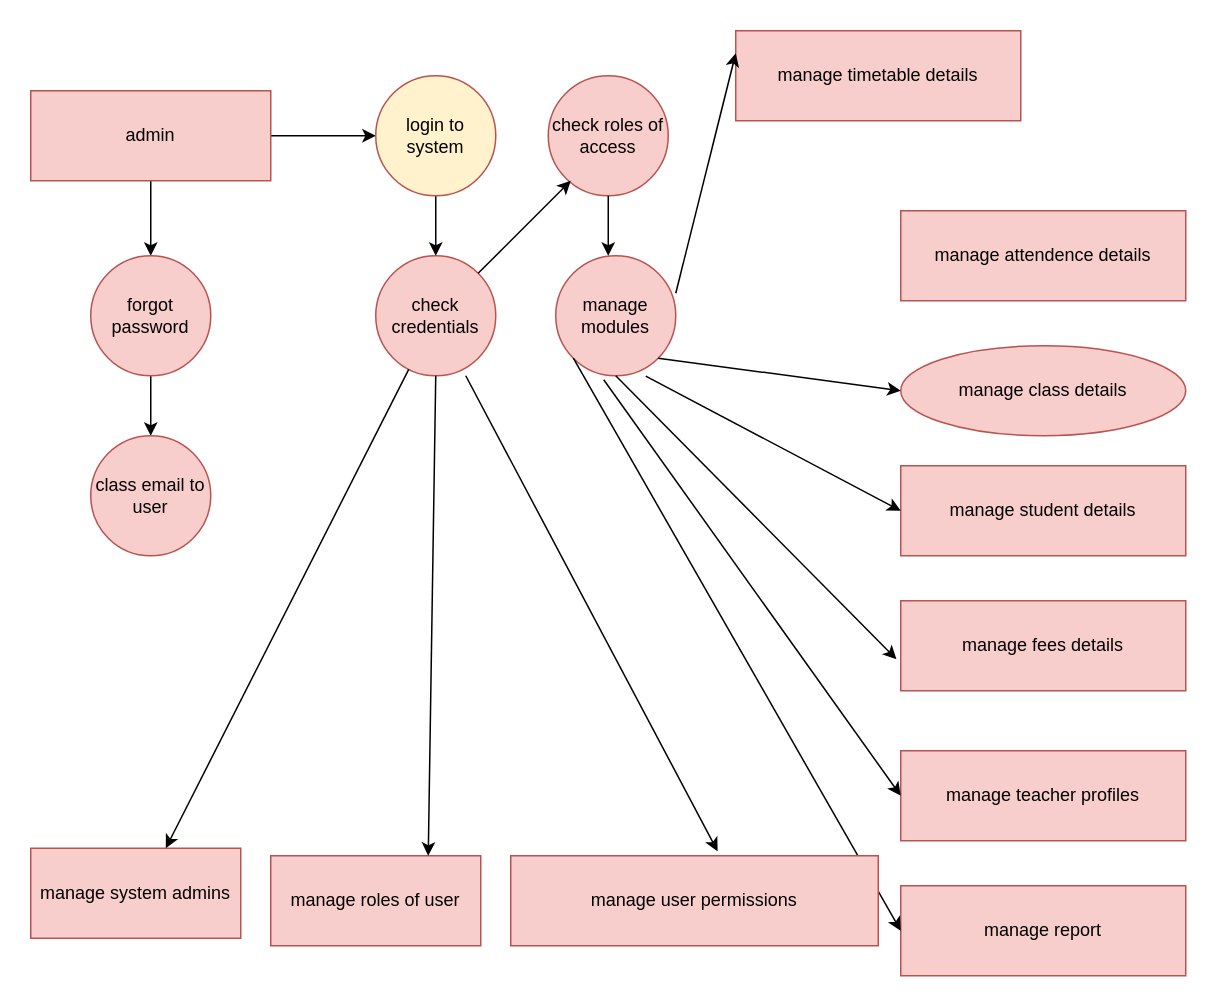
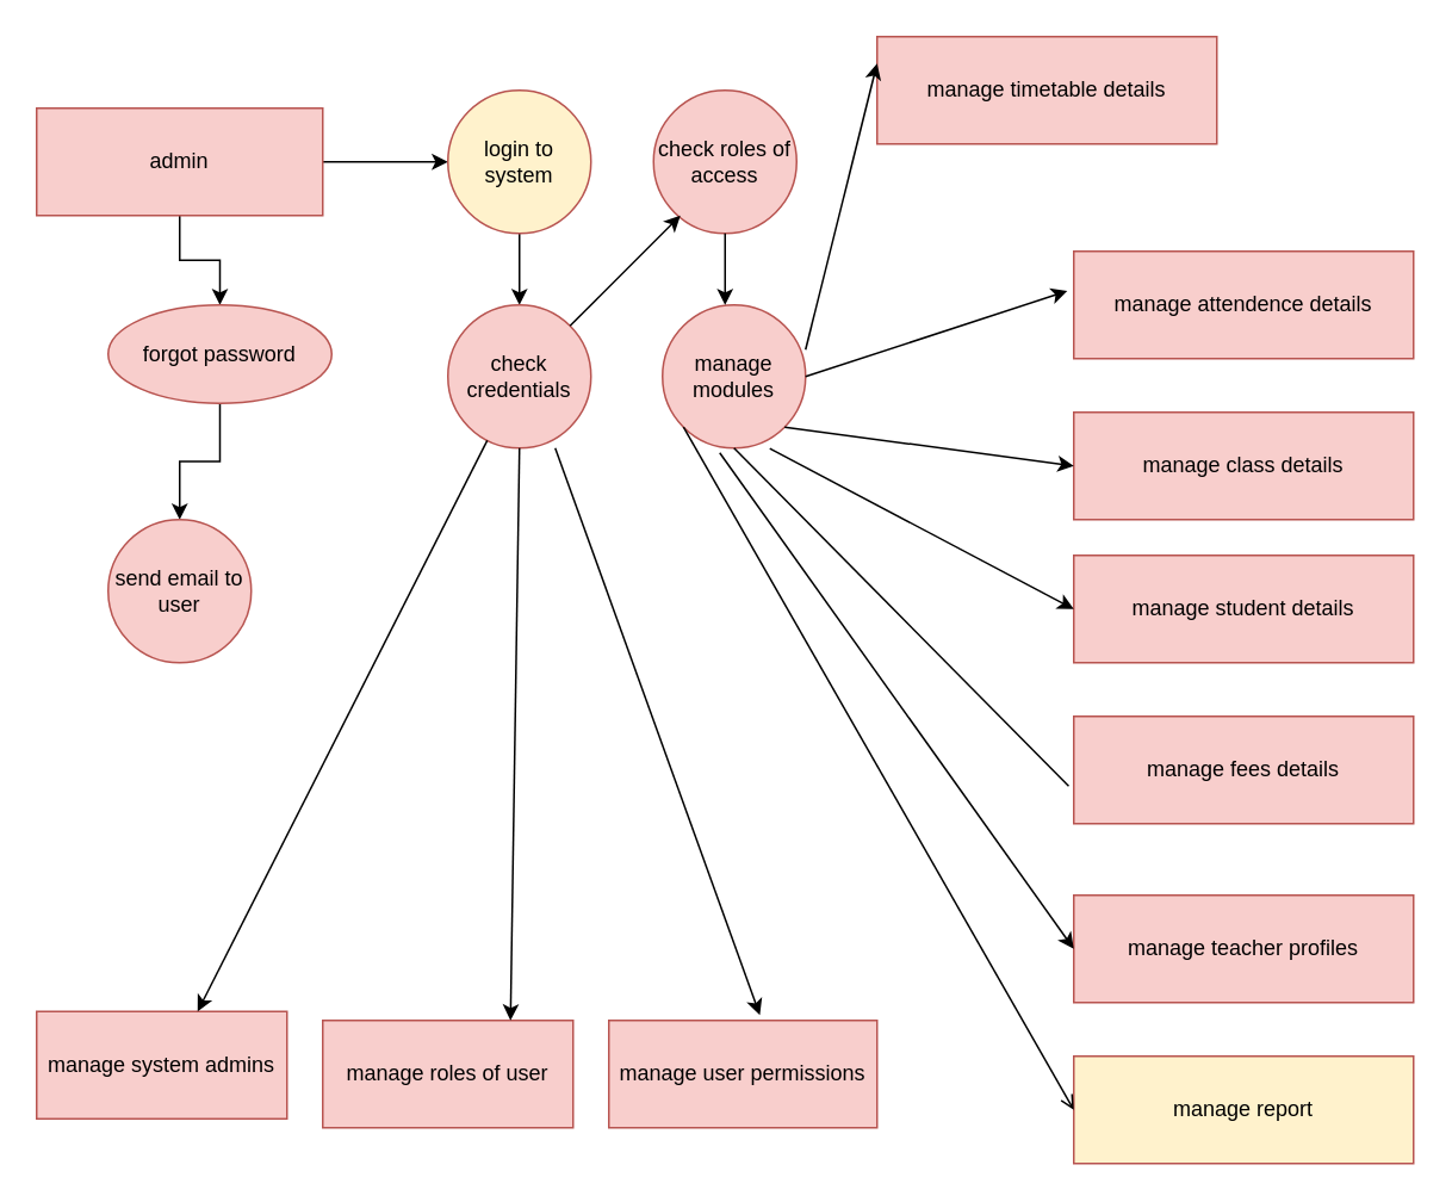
+ <mxCell id="22" value="" style="edgeStyle=none;orthogonalLoop=1;jettySize=auto;html=1;rounded=0;entryX=-0.019;entryY=0.37;entryDx=0;entryDy=0;entryPerimeter=0;exitX=1;exitY=0.5;exitDx=0;exitDy=0;" parent="1" source="11" target="14" edge="1"><mxGeometry width="100" relative="1" as="geometry"><mxPoint x="400" y="200" as="sourcePoint" /><mxPoint x="500" y="200" as="targetPoint" /><Array as="points" /></mxGeometry></mxCell>
- <mxCell id="9" value="forgot password" style="ellipse;whiteSpace=wrap;html=1;aspect=fixed;fillColor=#f8cecc;strokeColor=#b85450;" parent="1" vertex="1"><mxGeometry x="60" y="170" width="80" height="80" as="geometry" /></mxCell>
+ <mxCell id="9" value="forgot password" style="ellipse;whiteSpace=wrap;html=1;aspect=fixed;fillColor=#f8cecc;strokeColor=#b85450;" parent="1" vertex="1"><mxGeometry x="60" y="170" width="125" height="55" as="geometry" /></mxCell>
- <mxCell id="15" value="manage class details" style="ellipse;whiteSpace=wrap;html=1;fillColor=#f8cecc;strokeColor=#b85450;" parent="1" vertex="1"><mxGeometry x="600" y="230" width="190" height="60" as="geometry" /></mxCell>
+ <mxCell id="15" value="manage class details" style="rounded=0;whiteSpace=wrap;html=1;fillColor=#f8cecc;strokeColor=#b85450;" parent="1" vertex="1"><mxGeometry x="600" y="230" width="190" height="60" as="geometry" /></mxCell>
- <mxCell id="12" value="class email to user" style="ellipse;whiteSpace=wrap;html=1;aspect=fixed;fillColor=#f8cecc;strokeColor=#b85450;" parent="1" vertex="1"><mxGeometry x="60" y="290" width="80" height="80" as="geometry" /></mxCell>
+ <mxCell id="12" value="send email to user" style="ellipse;whiteSpace=wrap;html=1;aspect=fixed;fillColor=#f8cecc;strokeColor=#b85450;" parent="1" vertex="1"><mxGeometry x="60" y="290" width="80" height="80" as="geometry" /></mxCell>
- <mxCell id="26" value="" style="edgeStyle=none;orthogonalLoop=1;jettySize=auto;html=1;rounded=0;entryX=-0.015;entryY=0.65;entryDx=0;entryDy=0;entryPerimeter=0;exitX=0.5;exitY=1;exitDx=0;exitDy=0;" edge="1" parent="1" source="11" target="17"><mxGeometry width="100" relative="1" as="geometry"><mxPoint x="370" y="260" as="sourcePoint" /><mxPoint x="470" y="260" as="targetPoint" /><Array as="points" /></mxGeometry></mxCell>
+ <mxCell id="26" value="" style="edgeStyle=none;orthogonalLoop=1;jettySize=auto;html=1;rounded=0;entryX=-0.015;entryY=0.65;entryDx=0;entryDy=0;entryPerimeter=0;exitX=0.5;exitY=1;exitDx=0;exitDy=0;endArrow=none;" edge="1" parent="1" source="11" target="17"><mxGeometry width="100" relative="1" as="geometry"><mxPoint x="370" y="260" as="sourcePoint" /><mxPoint x="470" y="260" as="targetPoint" /><Array as="points" /></mxGeometry></mxCell>
- <mxCell id="31" value="manage user permissions" style="rounded=0;whiteSpace=wrap;html=1;fillColor=#f8cecc;strokeColor=#b85450;" vertex="1" parent="1"><mxGeometry x="340" y="570" width="245" height="60" as="geometry" /></mxCell>
+ <mxCell id="31" value="manage user permissions" style="rounded=0;whiteSpace=wrap;html=1;fillColor=#f8cecc;strokeColor=#b85450;" vertex="1" parent="1"><mxGeometry x="340" y="570" width="150" height="60" as="geometry" /></mxCell>
- <mxCell id="28" value="" style="edgeStyle=none;orthogonalLoop=1;jettySize=auto;html=1;rounded=0;entryX=0;entryY=0.5;entryDx=0;entryDy=0;exitX=0;exitY=1;exitDx=0;exitDy=0;" edge="1" parent="1" source="11" target="23"><mxGeometry width="100" relative="1" as="geometry"><mxPoint x="340" y="260" as="sourcePoint" /><mxPoint x="440" y="260" as="targetPoint" /><Array as="points" /></mxGeometry></mxCell>
+ <mxCell id="28" value="" style="edgeStyle=none;orthogonalLoop=1;jettySize=auto;html=1;rounded=0;entryX=0;entryY=0.5;entryDx=0;entryDy=0;exitX=0;exitY=1;exitDx=0;exitDy=0;endArrow=open;" edge="1" parent="1" source="11" target="23"><mxGeometry width="100" relative="1" as="geometry"><mxPoint x="340" y="260" as="sourcePoint" /><mxPoint x="440" y="260" as="targetPoint" /><Array as="points" /></mxGeometry></mxCell>
- <mxCell id="23" value="manage report" style="rounded=0;whiteSpace=wrap;html=1;fillColor=#f8cecc;strokeColor=#b85450;" vertex="1" parent="1"><mxGeometry x="600" y="590" width="190" height="60" as="geometry" /></mxCell>
+ <mxCell id="23" value="manage report" style="rounded=0;whiteSpace=wrap;html=1;fillColor=#fff2cc;strokeColor=#b85450;" vertex="1" parent="1"><mxGeometry x="600" y="590" width="190" height="60" as="geometry" /></mxCell>
